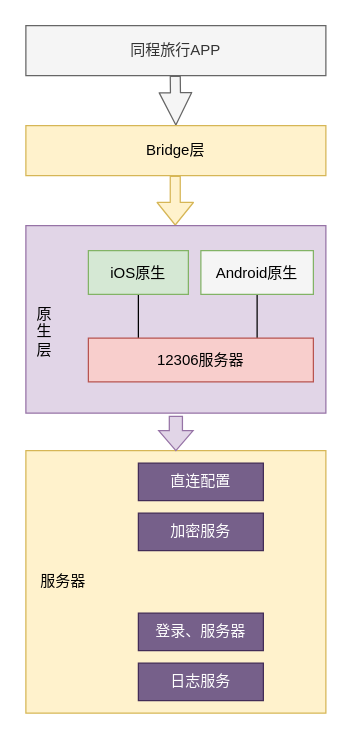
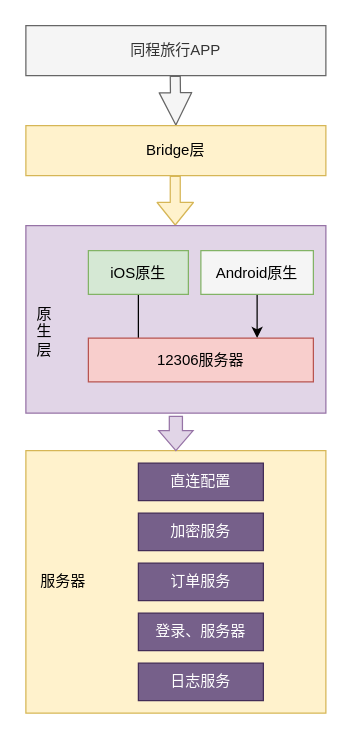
- <mxCell id="11" value="" style="edgeStyle=orthogonalEdgeStyle;rounded=0;orthogonalLoop=1;jettySize=auto;html=1;endArrow=none;" parent="1" source="12" target="13" edge="1"><mxGeometry relative="1" as="geometry"><Array as="points"><mxPoint x="205" y="270" /><mxPoint x="205" y="270" /></Array></mxGeometry></mxCell>
+ <mxCell id="11" value="" style="edgeStyle=orthogonalEdgeStyle;rounded=0;orthogonalLoop=1;jettySize=auto;html=1;" parent="1" source="12" target="13" edge="1"><mxGeometry relative="1" as="geometry"><Array as="points"><mxPoint x="205" y="270" /><mxPoint x="205" y="270" /></Array></mxGeometry></mxCell>
+ <mxCell id="17" value="订单服务" style="rounded=0;whiteSpace=wrap;html=1;fillColor=#76608a;strokeColor=#432D57;fontColor=#ffffff;" parent="1" vertex="1"><mxGeometry x="110" y="450" width="100" height="30" as="geometry" /></mxCell>
